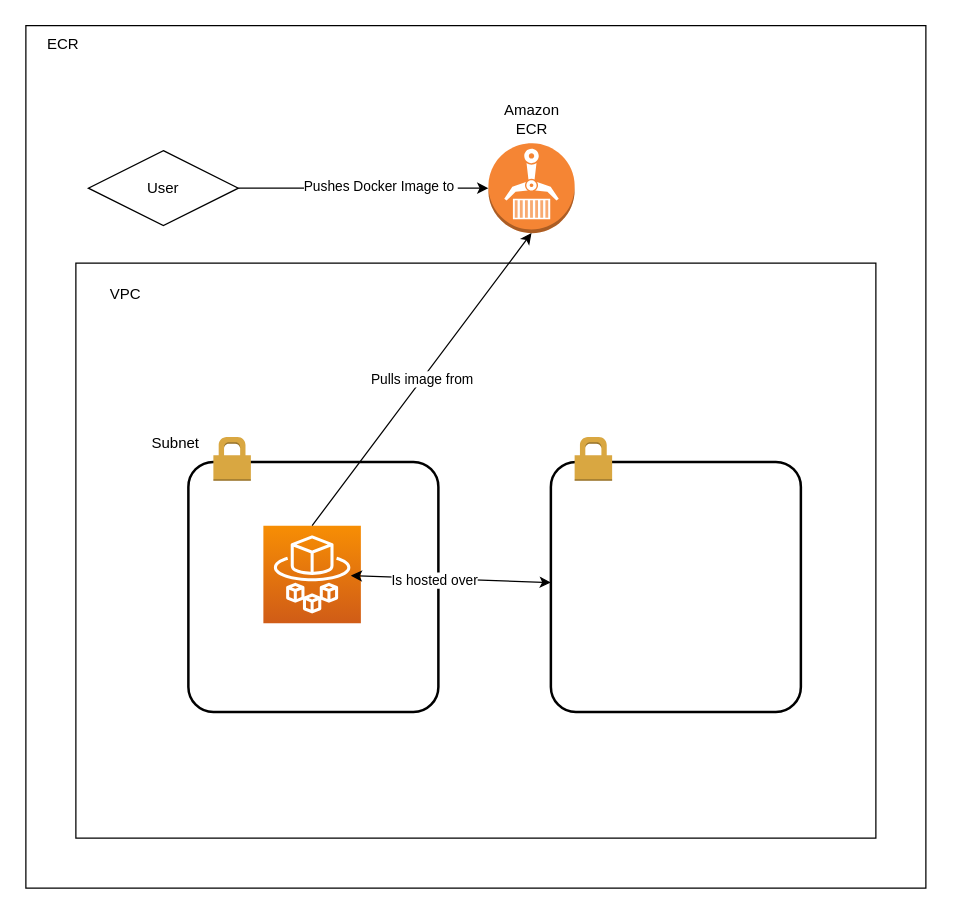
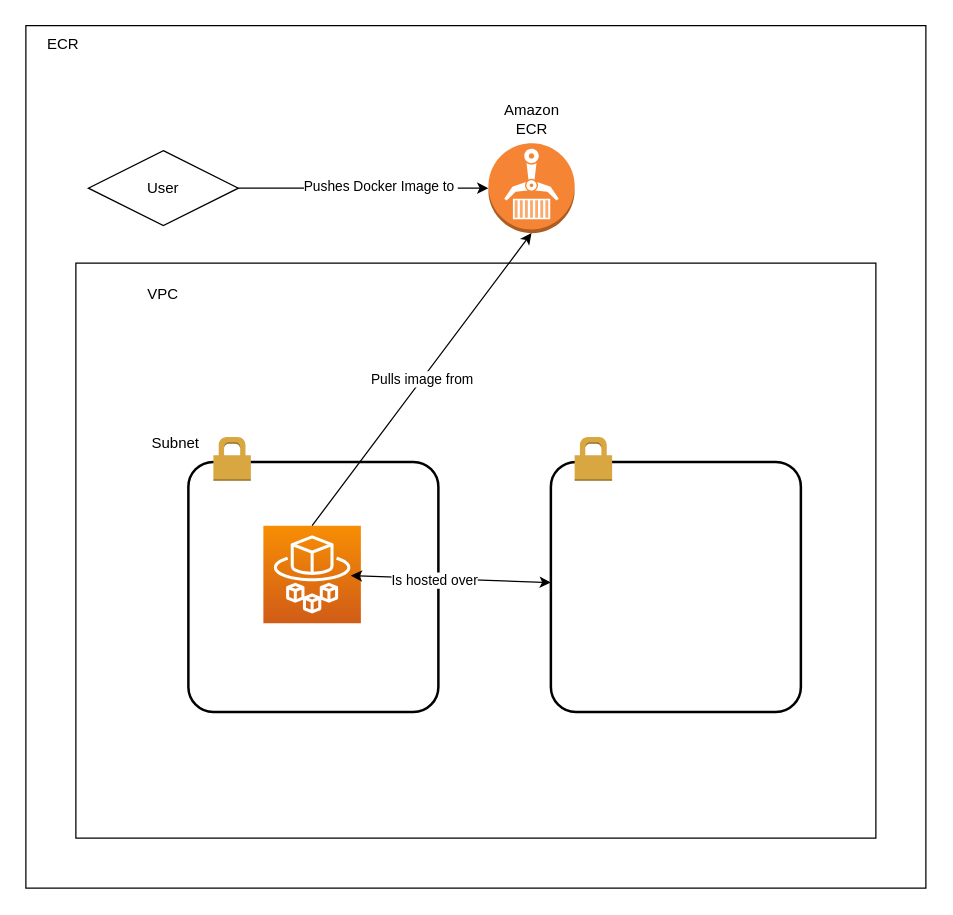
- <mxCell id="9" value="VPC" style="text;html=1;strokeColor=none;fillColor=none;align=center;verticalAlign=middle;whiteSpace=wrap;rounded=0;" vertex="1" parent="1"><mxGeometry x="70" y="220" width="60" height="30" as="geometry" /></mxCell>
+ <mxCell id="9" value="VPC" style="text;html=1;strokeColor=none;fillColor=none;align=center;verticalAlign=middle;whiteSpace=wrap;rounded=0;" vertex="1" parent="1"><mxGeometry x="100" y="220" width="60" height="30" as="geometry" /></mxCell>
